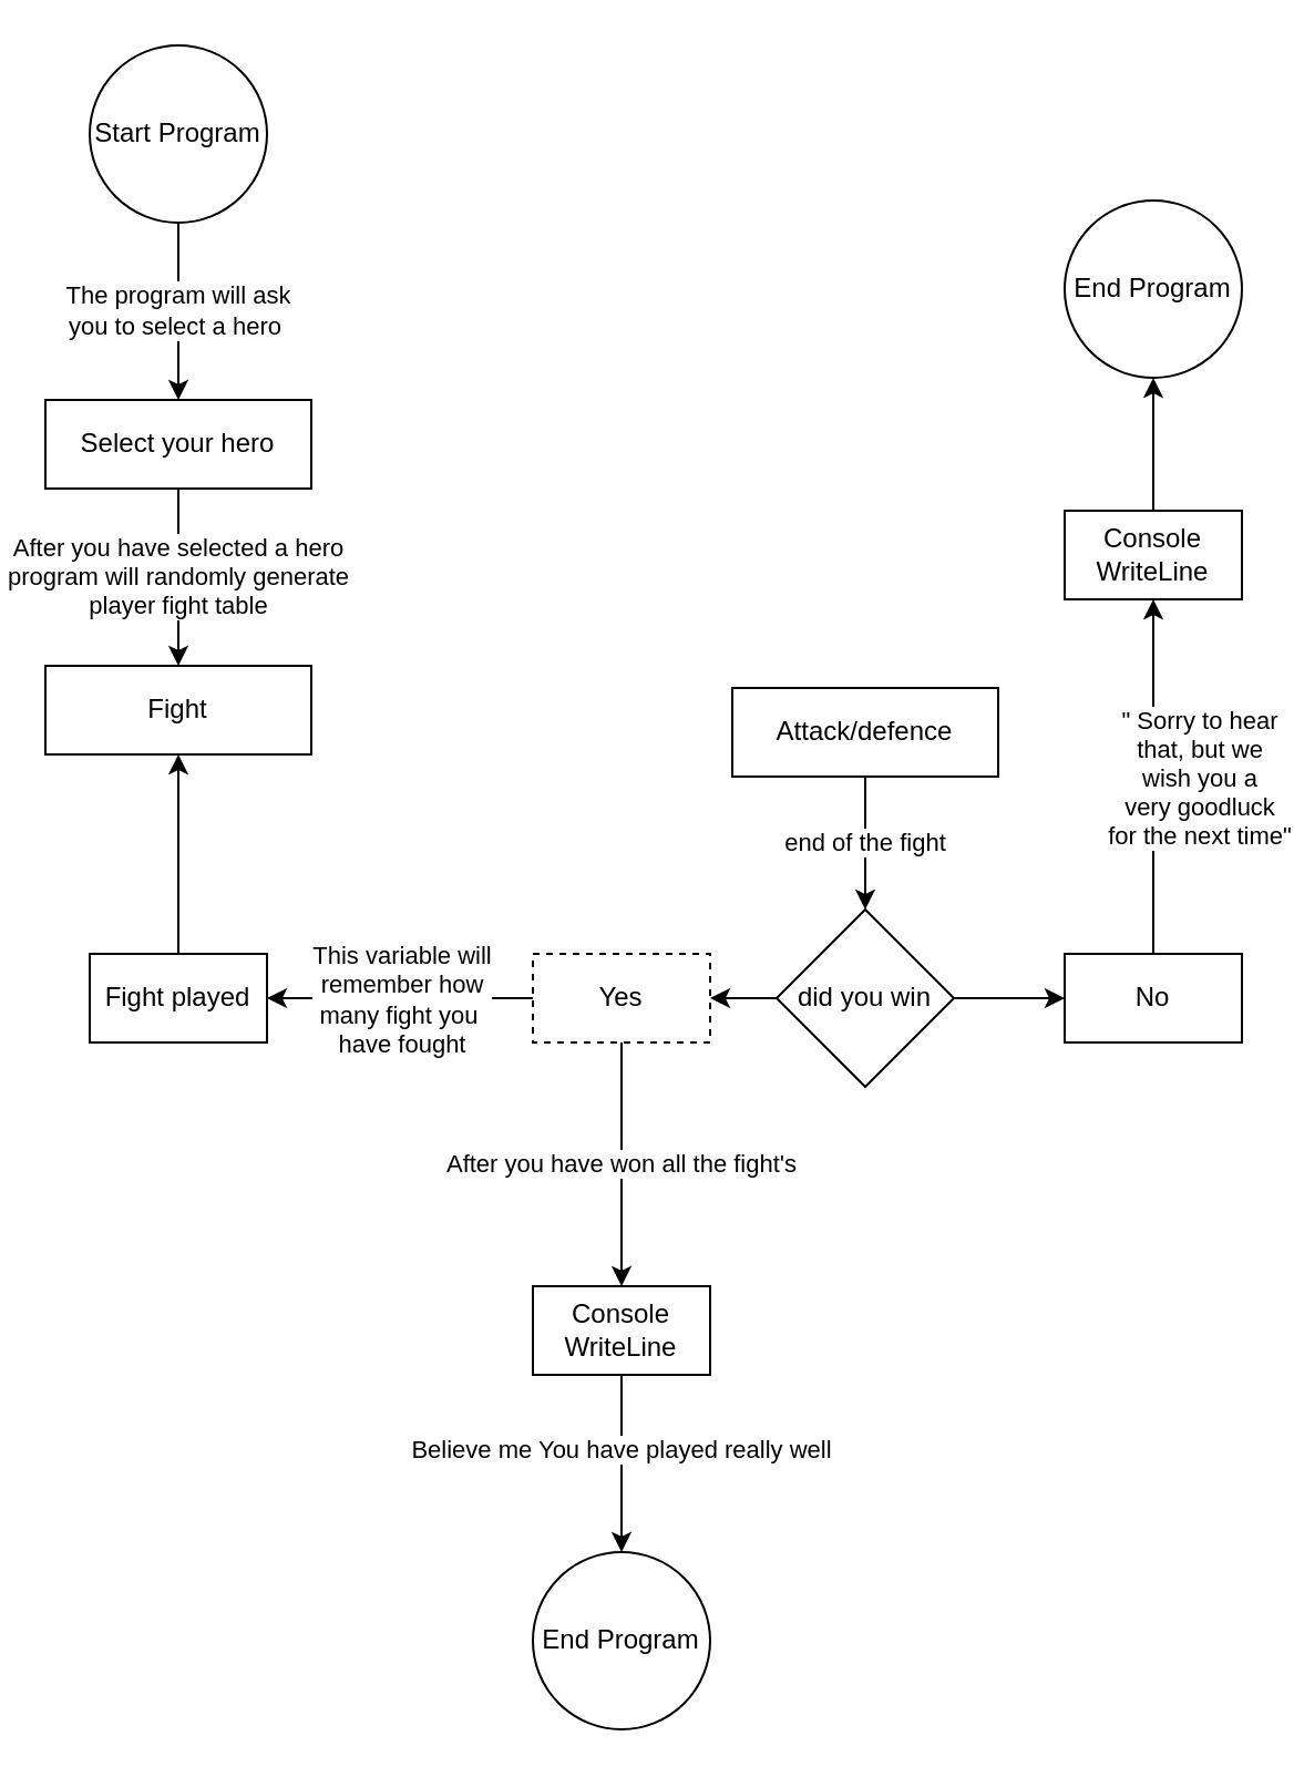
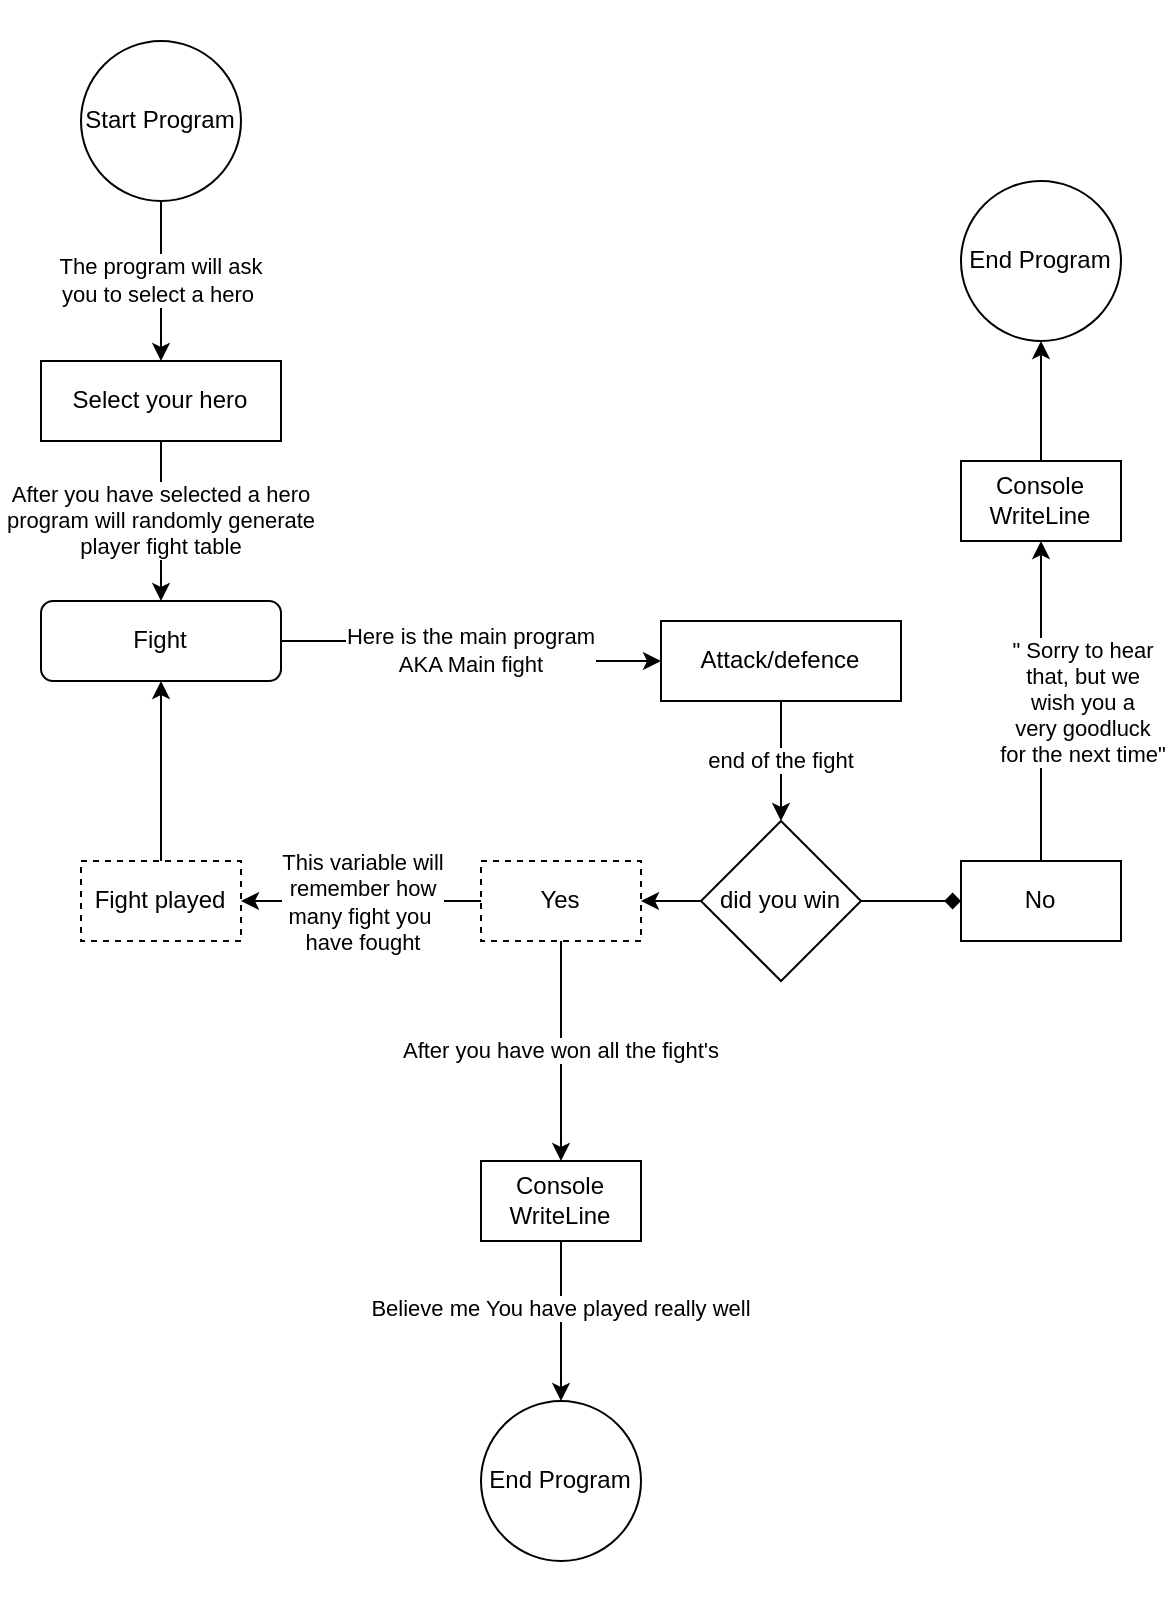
- <mxCell id="7" value="Fight" style="rounded=0;whiteSpace=wrap;html=1;" vertex="1" parent="1"><mxGeometry x="20" y="300" width="120" height="40" as="geometry" /></mxCell>
+ <mxCell id="7" value="Fight" style="whiteSpace=wrap;html=1;rounded=1;" vertex="1" parent="1"><mxGeometry x="20" y="300" width="120" height="40" as="geometry" /></mxCell>
+ <mxCell id="6" value="Here is the main program&lt;br&gt;AKA Main fight" style="edgeStyle=orthogonalEdgeStyle;rounded=0;orthogonalLoop=1;jettySize=auto;html=1;" edge="1" parent="1" source="7" target="9"><mxGeometry relative="1" as="geometry" /></mxCell>
- <mxCell id="24" value="Fight played" style="whiteSpace=wrap;html=1;rounded=0;" vertex="1" parent="1"><mxGeometry x="40" y="430" width="80" height="40" as="geometry" /></mxCell>
+ <mxCell id="24" value="Fight played" style="whiteSpace=wrap;html=1;rounded=0;dashed=1;" vertex="1" parent="1"><mxGeometry x="40" y="430" width="80" height="40" as="geometry" /></mxCell>
- <mxCell id="10" value="" style="edgeStyle=orthogonalEdgeStyle;rounded=0;orthogonalLoop=1;jettySize=auto;html=1;" edge="1" parent="1" source="12" target="15"><mxGeometry relative="1" as="geometry" /></mxCell>
+ <mxCell id="10" value="" style="edgeStyle=orthogonalEdgeStyle;rounded=0;orthogonalLoop=1;jettySize=auto;html=1;endArrow=diamond;" edge="1" parent="1" source="12" target="15"><mxGeometry relative="1" as="geometry" /></mxCell>
